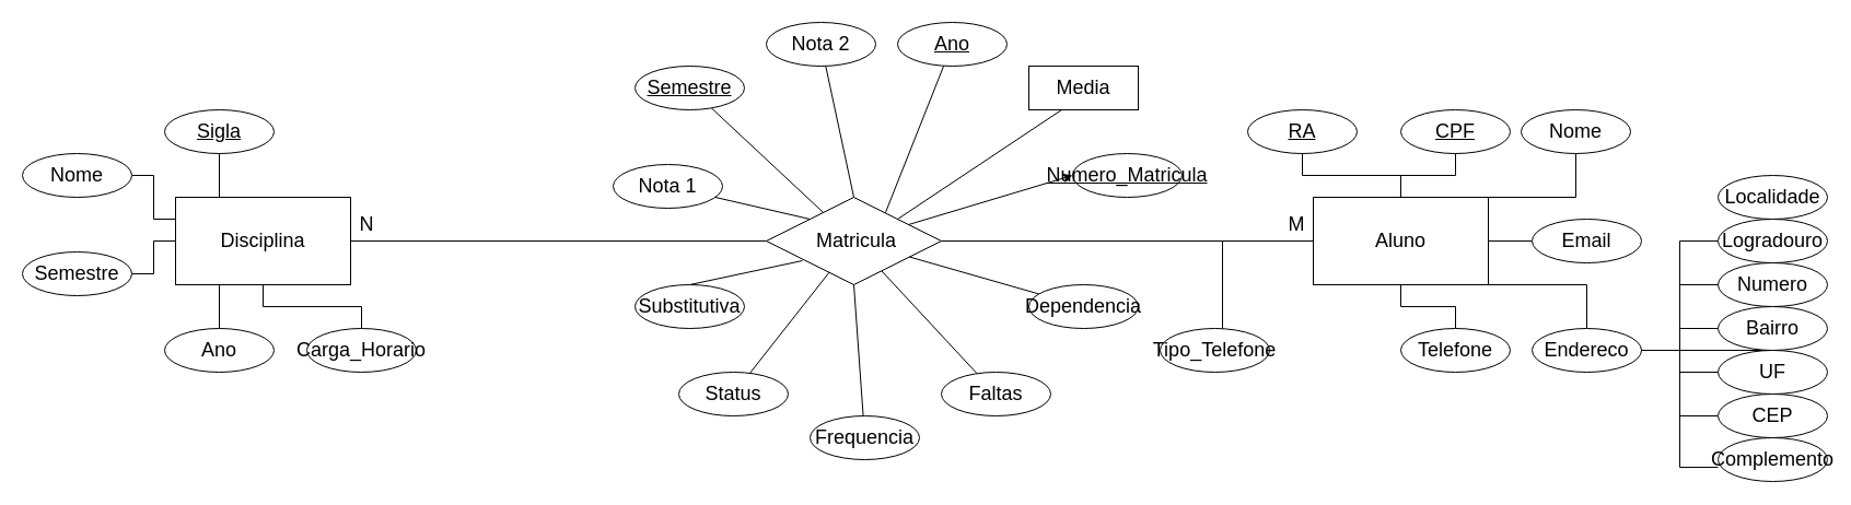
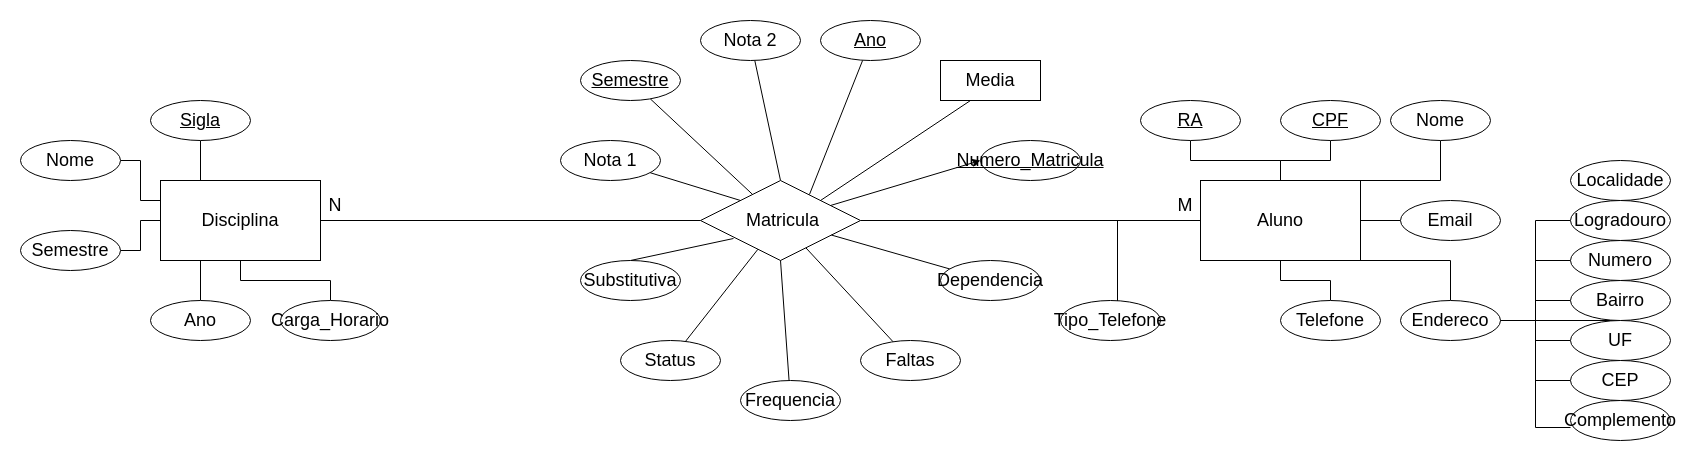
- <mxCell id="40" value="Nota 1" style="ellipse;whiteSpace=wrap;html=1;align=center;fontSize=18;" parent="1" vertex="1"><mxGeometry x="560" y="150" width="100" height="40" as="geometry" /></mxCell>
+ <mxCell id="40" value="Nota 1" style="ellipse;whiteSpace=wrap;html=1;align=center;fontSize=18;" parent="1" vertex="1"><mxGeometry x="560" y="140" width="100" height="40" as="geometry" /></mxCell>
